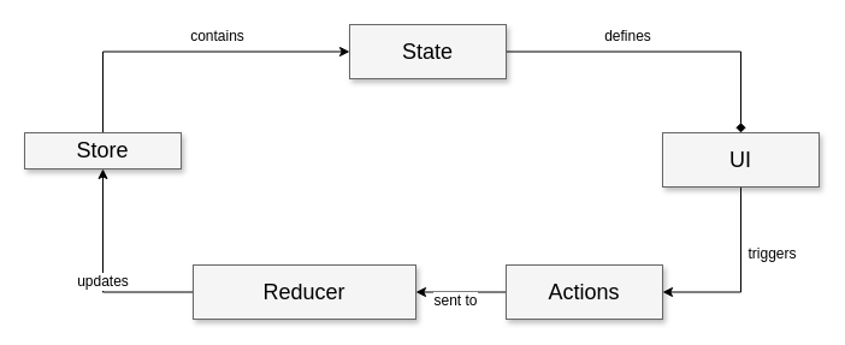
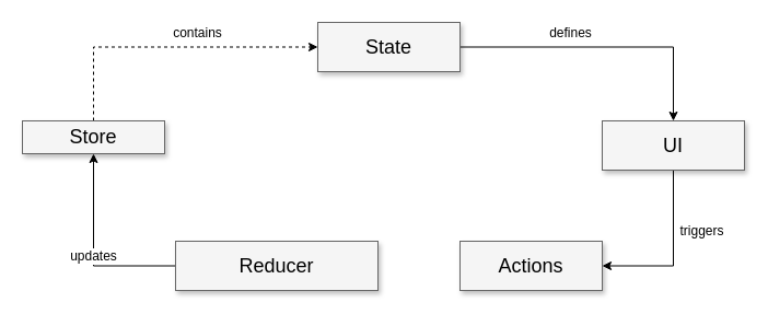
- <mxCell id="8" style="edgeStyle=orthogonalEdgeStyle;rounded=0;orthogonalLoop=1;jettySize=auto;html=1;exitX=0.5;exitY=0;exitDx=0;exitDy=0;entryX=0;entryY=0.5;entryDx=0;entryDy=0;" edge="1" parent="1" source="10" target="4"><mxGeometry relative="1" as="geometry" /></mxCell>
+ <mxCell id="8" style="edgeStyle=orthogonalEdgeStyle;rounded=0;orthogonalLoop=1;jettySize=auto;html=1;exitX=0.5;exitY=0;exitDx=0;exitDy=0;entryX=0;entryY=0.5;entryDx=0;entryDy=0;dashed=1;" edge="1" parent="1" source="10" target="4"><mxGeometry relative="1" as="geometry" /></mxCell>
- <mxCell id="2" style="edgeStyle=orthogonalEdgeStyle;rounded=0;orthogonalLoop=1;jettySize=auto;html=1;exitX=1;exitY=0.5;exitDx=0;exitDy=0;entryX=0.5;entryY=0;entryDx=0;entryDy=0;endArrow=diamond;" edge="1" parent="1" source="4" target="7"><mxGeometry relative="1" as="geometry" /></mxCell>
+ <mxCell id="2" style="edgeStyle=orthogonalEdgeStyle;rounded=0;orthogonalLoop=1;jettySize=auto;html=1;exitX=1;exitY=0.5;exitDx=0;exitDy=0;entryX=0.5;entryY=0;entryDx=0;entryDy=0;" edge="1" parent="1" source="4" target="7"><mxGeometry relative="1" as="geometry" /></mxCell>
- <mxCell id="11" style="edgeStyle=orthogonalEdgeStyle;rounded=0;orthogonalLoop=1;jettySize=auto;html=1;exitX=0;exitY=0.5;exitDx=0;exitDy=0;entryX=1;entryY=0.5;entryDx=0;entryDy=0;" edge="1" parent="1" source="13" target="16"><mxGeometry relative="1" as="geometry" /></mxCell>
- <mxCell id="12" value="sent to&lt;br&gt;" style="text;html=1;resizable=0;points=[];align=center;verticalAlign=middle;labelBackgroundColor=#ffffff;" vertex="1" connectable="0" parent="11"><mxGeometry x="-0.185" y="3" relative="1" as="geometry"><mxPoint x="-12" y="4" as="offset" /></mxGeometry></mxCell>
